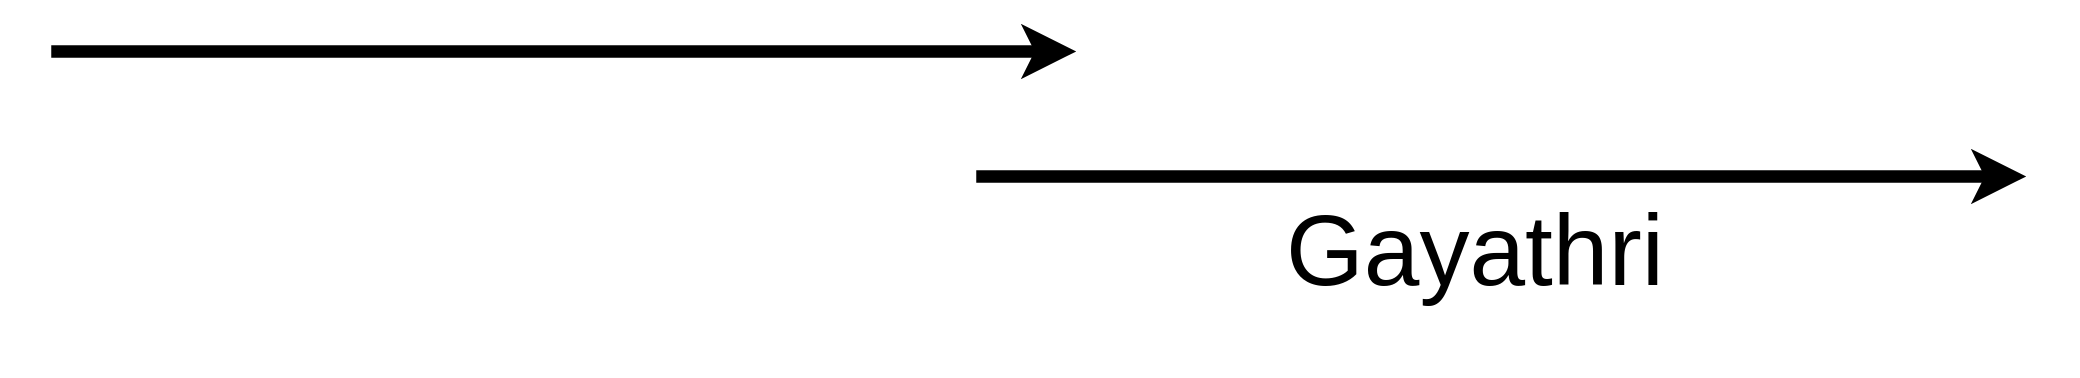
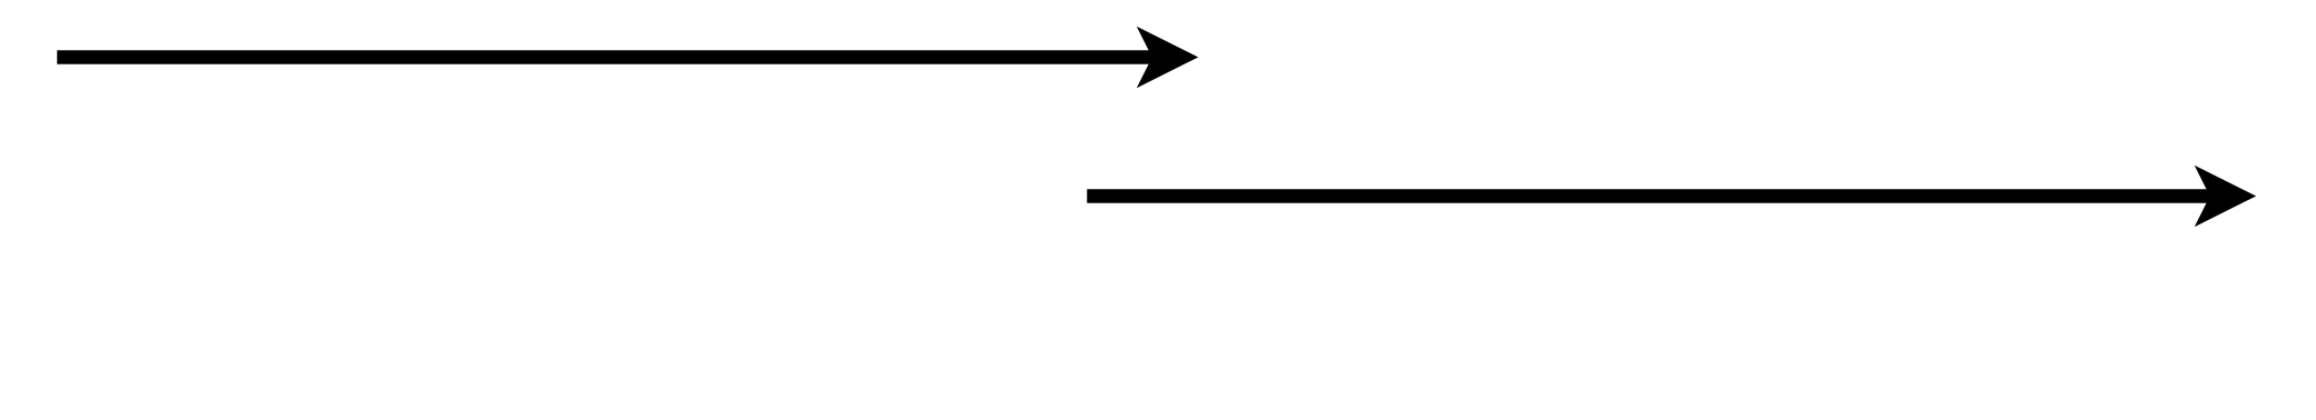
- <mxCell id="4" value="&lt;font style=&quot;font-size: 40px&quot;&gt;Gayathri&lt;/font&gt;" style="text;html=1;strokeColor=none;fillColor=none;align=center;verticalAlign=middle;whiteSpace=wrap;rounded=0;" vertex="1" parent="1"><mxGeometry x="510" y="69" width="160" height="60" as="geometry" /></mxCell>
